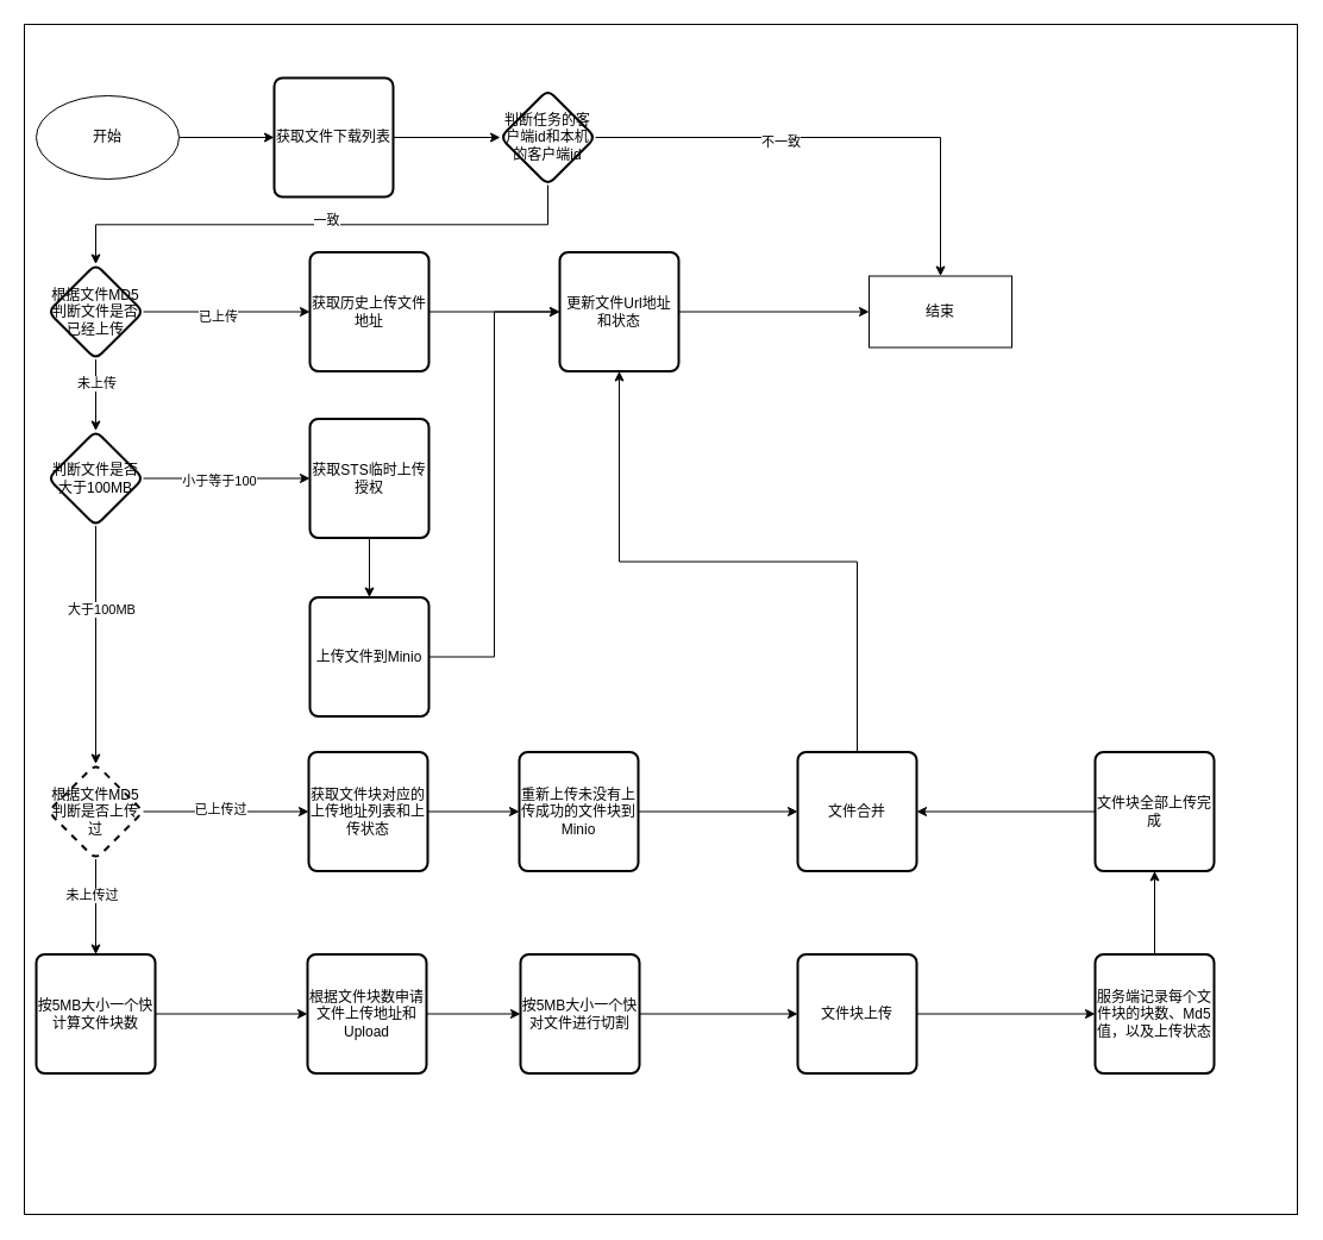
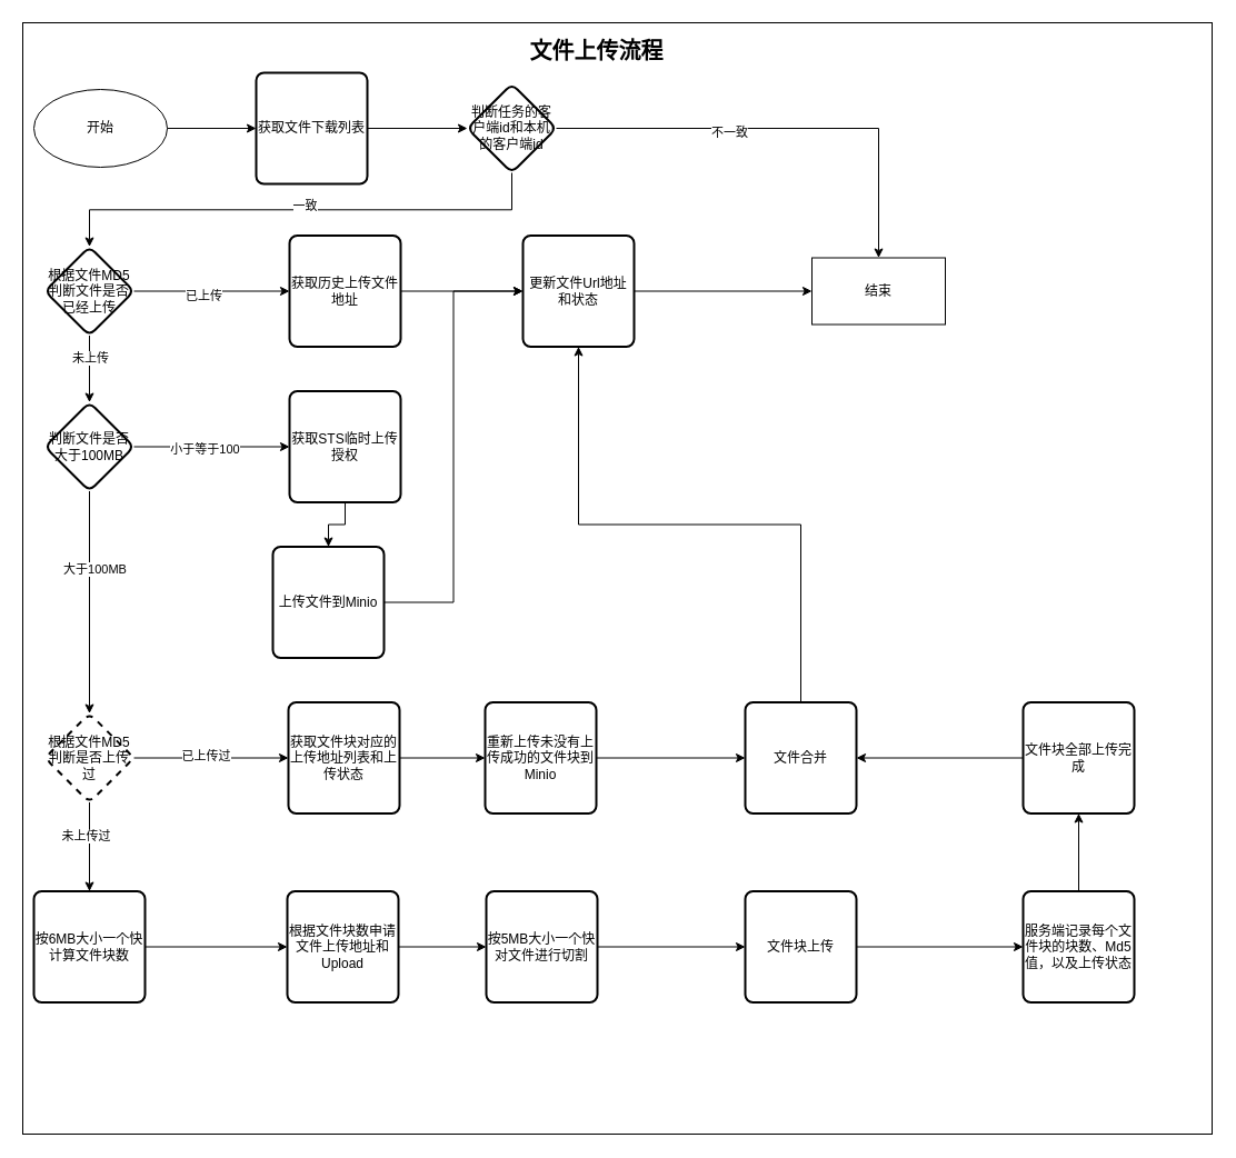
+ <mxCell id="54" value="文件上传流程" style="text;html=1;strokeColor=none;fillColor=none;align=center;verticalAlign=middle;whiteSpace=wrap;rounded=0;fontSize=20;fontStyle=1" vertex="1" parent="1"><mxGeometry x="420" y="30" width="233" height="30" as="geometry" /></mxCell>
- <mxCell id="25" value="上传文件到Minio" style="rounded=1;whiteSpace=wrap;html=1;absoluteArcSize=1;arcSize=14;strokeWidth=2;" vertex="1" parent="1"><mxGeometry x="260" y="501.5" width="100" height="100" as="geometry" /></mxCell>
+ <mxCell id="25" value="上传文件到Minio" style="rounded=1;whiteSpace=wrap;html=1;absoluteArcSize=1;arcSize=14;strokeWidth=2;" vertex="1" parent="1"><mxGeometry x="245" y="491.5" width="100" height="100" as="geometry" /></mxCell>
- <mxCell id="32" value="按5MB大小一个快计算文件块数" style="rounded=1;whiteSpace=wrap;html=1;absoluteArcSize=1;arcSize=14;strokeWidth=2;" vertex="1" parent="1"><mxGeometry x="30" y="801.5" width="100" height="100" as="geometry" /></mxCell>
+ <mxCell id="32" value="按6MB大小一个快计算文件块数" style="rounded=1;whiteSpace=wrap;html=1;absoluteArcSize=1;arcSize=14;strokeWidth=2;" vertex="1" parent="1"><mxGeometry x="30" y="801.5" width="100" height="100" as="geometry" /></mxCell>
